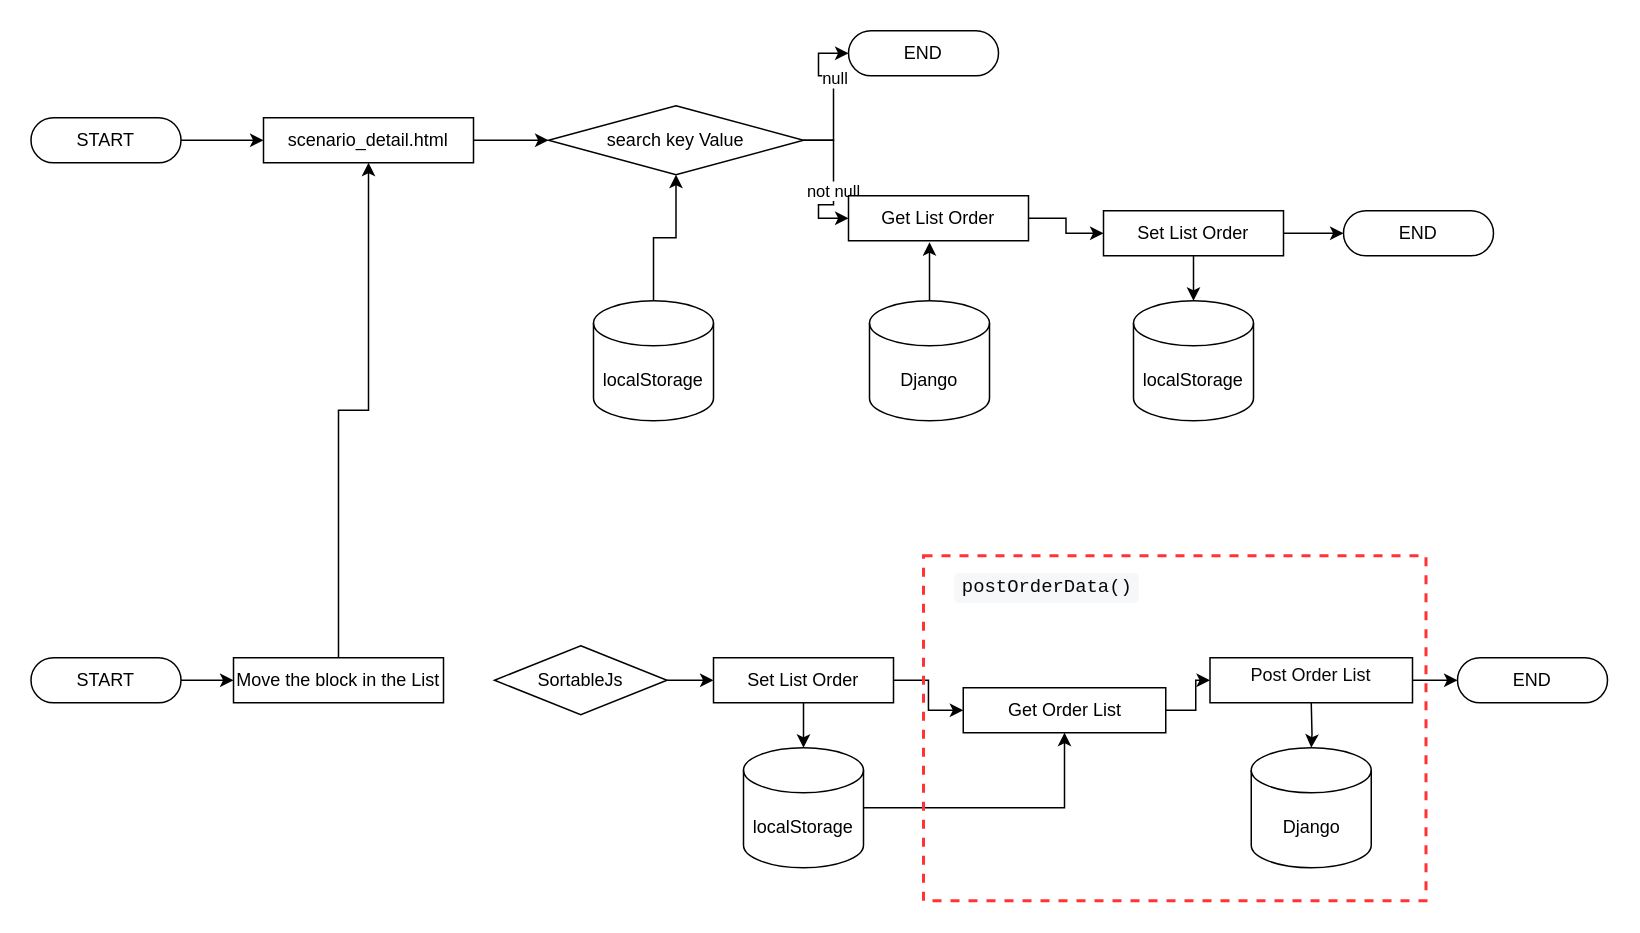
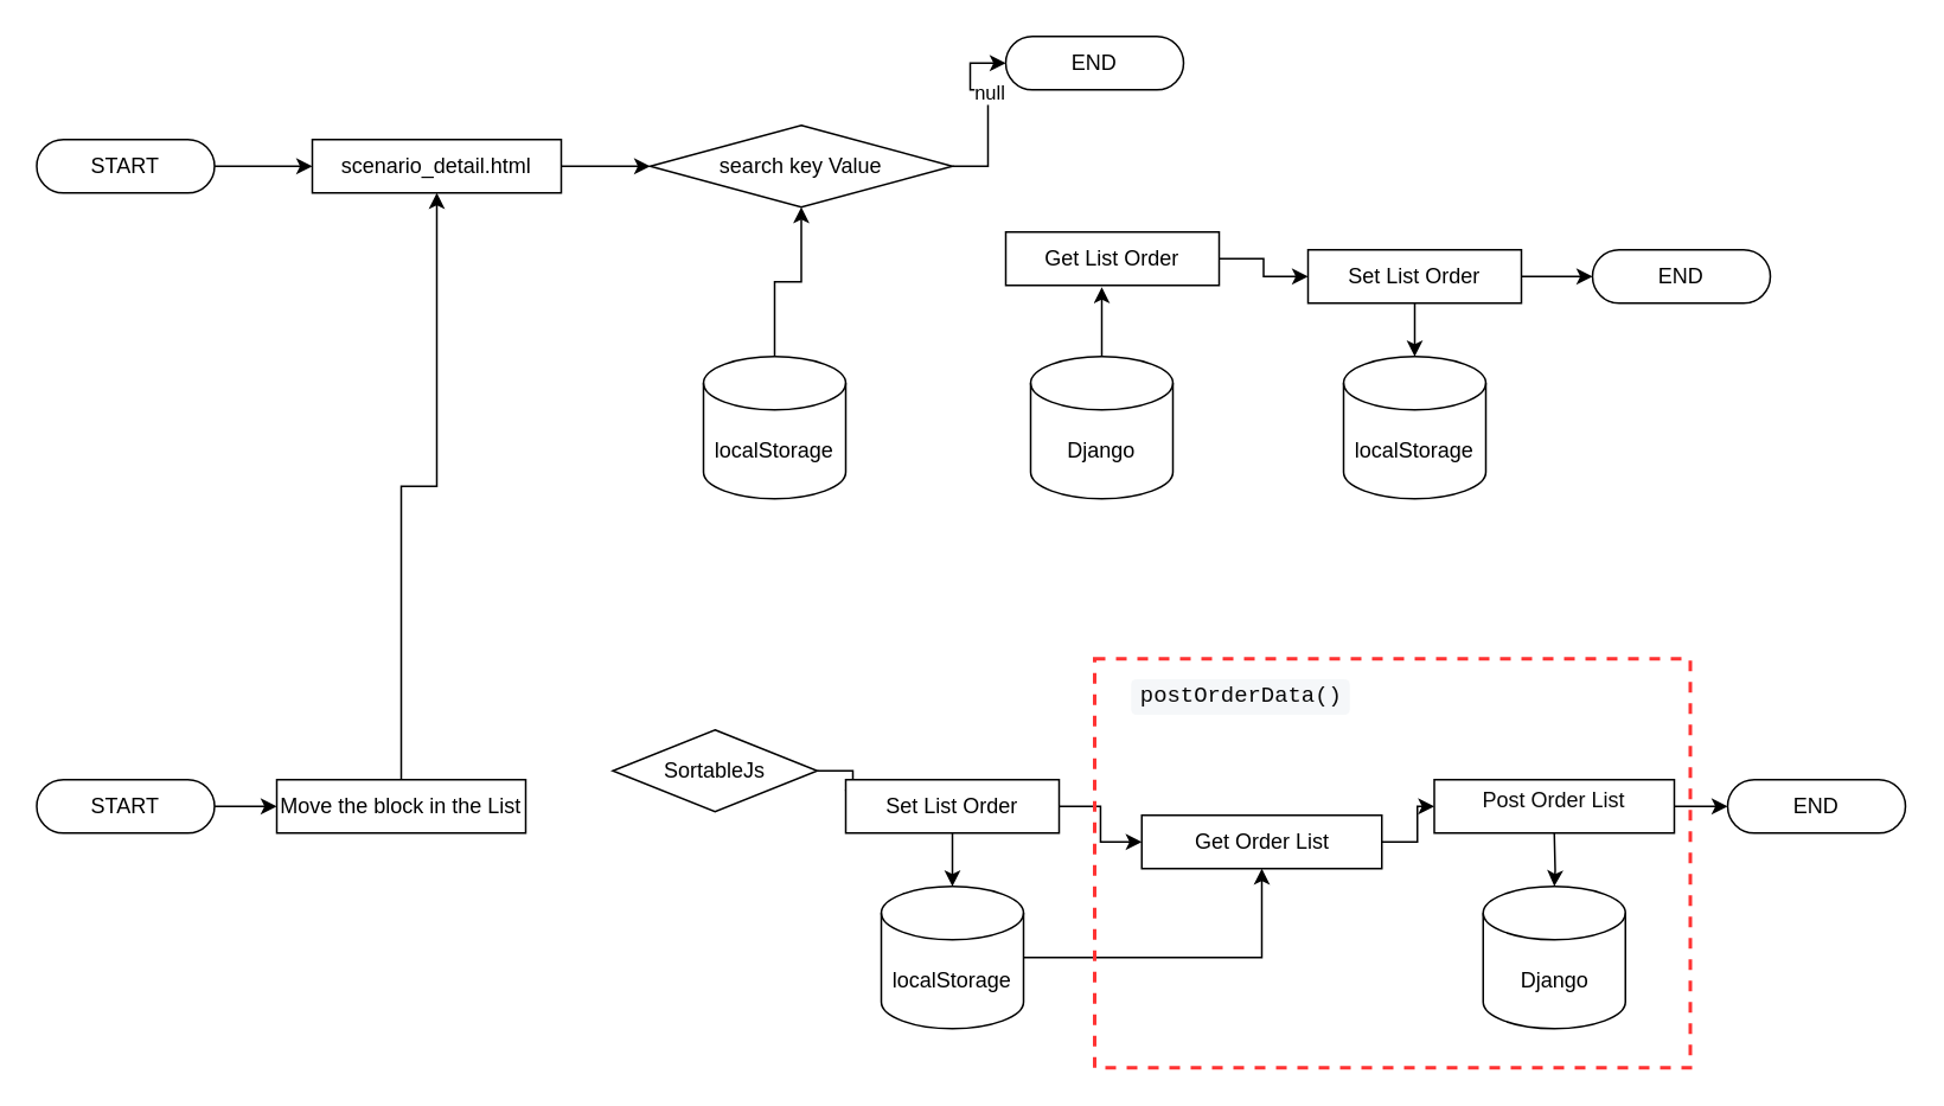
- <mxCell id="6" style="edgeStyle=orthogonalEdgeStyle;rounded=0;orthogonalLoop=1;jettySize=auto;html=1;entryX=0;entryY=0.5;entryDx=0;entryDy=0;" edge="1" parent="1" source="8" target="13"><mxGeometry relative="1" as="geometry" /></mxCell>
- <mxCell id="7" value="not null" style="edgeLabel;html=1;align=center;verticalAlign=middle;resizable=0;points=[];" vertex="1" connectable="0" parent="6"><mxGeometry x="0.049" y="-1" relative="1" as="geometry"><mxPoint as="offset" /></mxGeometry></mxCell>
- <mxCell id="28" value="&lt;font style=&quot;font-size: 12px&quot;&gt;SortableJs&lt;/font&gt;" style="rhombus;whiteSpace=wrap;html=1;fontSize=12;" vertex="1" parent="1"><mxGeometry x="329" y="430" width="115" height="46" as="geometry" /></mxCell>
+ <mxCell id="28" value="&lt;font style=&quot;font-size: 12px&quot;&gt;SortableJs&lt;/font&gt;" style="rhombus;whiteSpace=wrap;html=1;fontSize=12;" vertex="1" parent="1"><mxGeometry x="344" y="410" width="115" height="46" as="geometry" /></mxCell>
